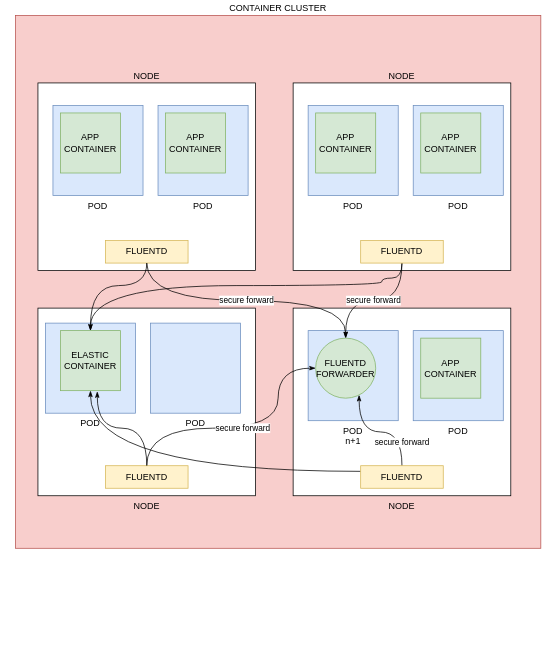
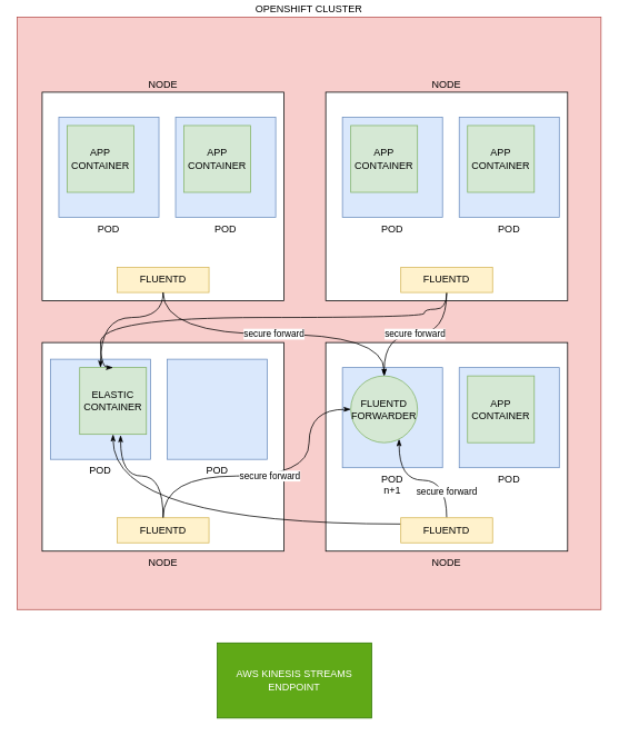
- <mxCell id="2" value="CONTAINER CLUSTER" style="rounded=0;whiteSpace=wrap;html=1;labelPosition=center;verticalLabelPosition=top;align=center;verticalAlign=bottom;labelBackgroundColor=#ffffff;fillColor=#f8cecc;strokeColor=#b85450;" vertex="1" parent="1"><mxGeometry x="20" y="20" width="700" height="710" as="geometry" /></mxCell>
+ <mxCell id="2" value="OPENSHIFT CLUSTER" style="rounded=0;whiteSpace=wrap;html=1;labelPosition=center;verticalLabelPosition=top;align=center;verticalAlign=bottom;labelBackgroundColor=#ffffff;fillColor=#f8cecc;strokeColor=#b85450;" vertex="1" parent="1"><mxGeometry x="20" y="20" width="700" height="710" as="geometry" /></mxCell>
- <mxCell id="11" value="ELASTIC&lt;br&gt;CONTAINER" style="whiteSpace=wrap;html=1;aspect=fixed;fillColor=#d5e8d4;strokeColor=#82b366;" vertex="1" parent="1"><mxGeometry x="80" y="440" width="80" height="80" as="geometry" /></mxCell>
+ <mxCell id="11" value="ELASTIC&lt;br&gt;CONTAINER" style="whiteSpace=wrap;html=1;aspect=fixed;fillColor=#d5e8d4;strokeColor=#82b366;" vertex="1" parent="1"><mxGeometry x="95" y="440" width="80" height="80" as="geometry" /></mxCell>
+ <mxCell id="31" value="AWS KINESIS STREAMS&lt;br&gt;ENDPOINT" style="rounded=0;whiteSpace=wrap;html=1;fillColor=#60a917;strokeColor=#2D7600;fontColor=#ffffff;" vertex="1" parent="1"><mxGeometry x="260" y="770" width="185" height="90" as="geometry" /></mxCell>
